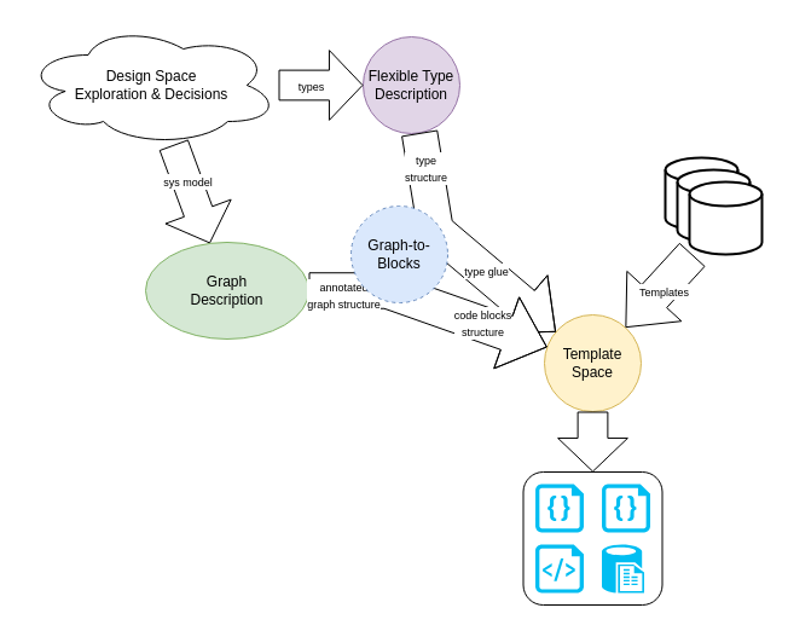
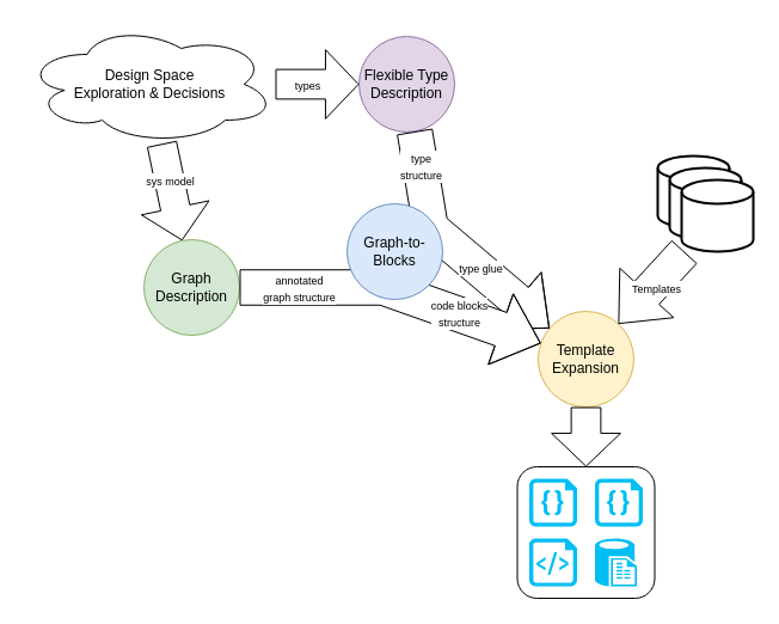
- <mxCell id="16" value="Graph-to-Blocks" style="ellipse;whiteSpace=wrap;html=1;fillColor=#dae8fc;strokeColor=#6c8ebf;dashed=1;" vertex="1" parent="1"><mxGeometry x="290" y="170" width="80" height="80" as="geometry" /></mxCell>
+ <mxCell id="16" value="Graph-to-Blocks" style="ellipse;whiteSpace=wrap;html=1;fillColor=#dae8fc;strokeColor=#6c8ebf;" vertex="1" parent="1"><mxGeometry x="290" y="170" width="80" height="80" as="geometry" /></mxCell>
- <mxCell id="5" value="Graph&lt;br&gt;Description" style="ellipse;whiteSpace=wrap;html=1;fillColor=#d5e8d4;strokeColor=#82b366;" vertex="1" parent="1"><mxGeometry x="120" y="200" width="135" height="80" as="geometry" /></mxCell>
+ <mxCell id="5" value="Graph&lt;br&gt;Description" style="ellipse;whiteSpace=wrap;html=1;fillColor=#d5e8d4;strokeColor=#82b366;" vertex="1" parent="1"><mxGeometry x="120" y="200" width="80" height="80" as="geometry" /></mxCell>
- <mxCell id="9" value="Template&lt;br&gt;Space" style="ellipse;whiteSpace=wrap;html=1;fillColor=#fff2cc;strokeColor=#d6b656;" vertex="1" parent="1"><mxGeometry x="450" y="260" width="80" height="80" as="geometry" /></mxCell>
+ <mxCell id="9" value="Template&lt;br&gt;Expansion" style="ellipse;whiteSpace=wrap;html=1;fillColor=#fff2cc;strokeColor=#d6b656;" vertex="1" parent="1"><mxGeometry x="450" y="260" width="80" height="80" as="geometry" /></mxCell>
